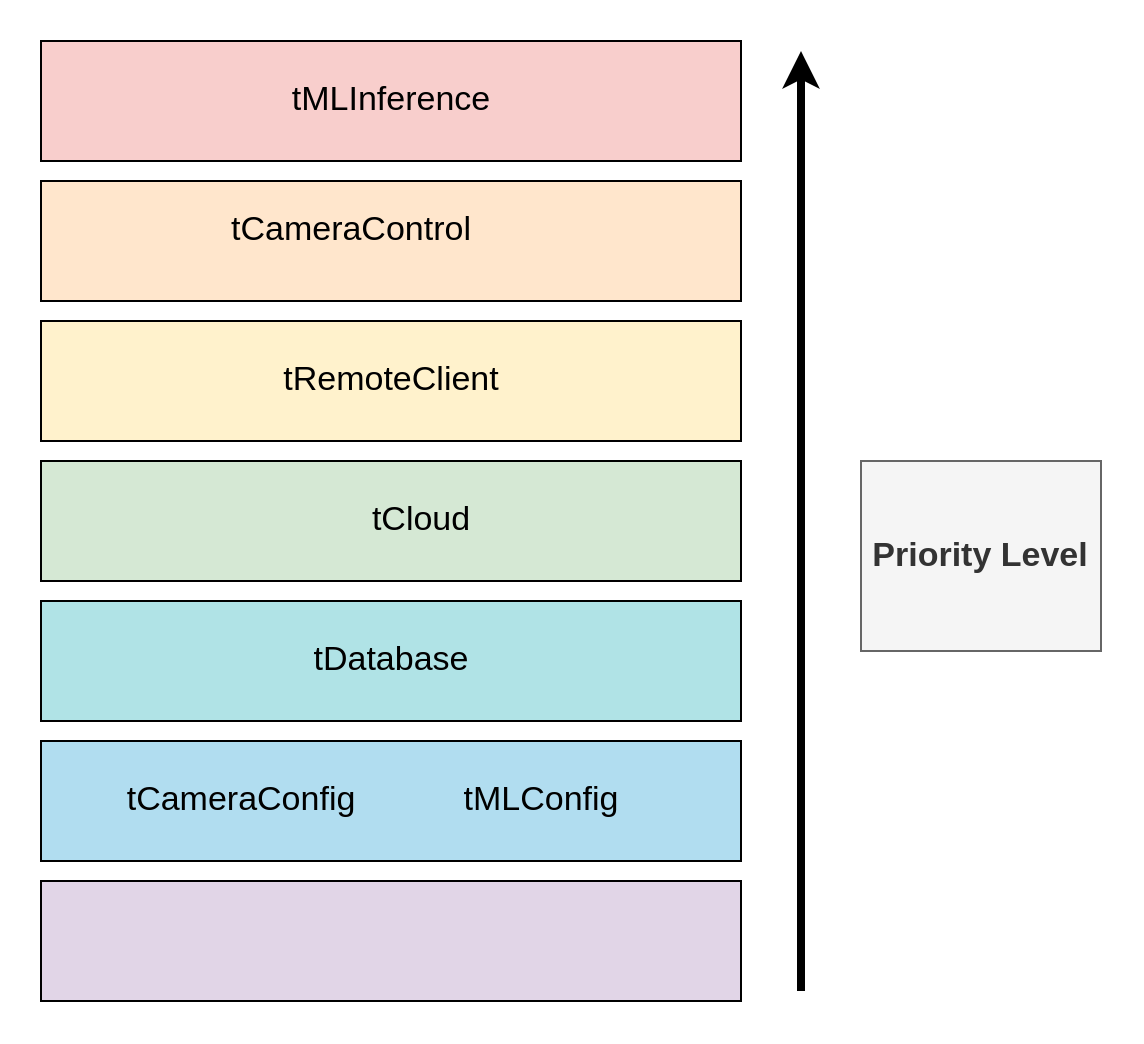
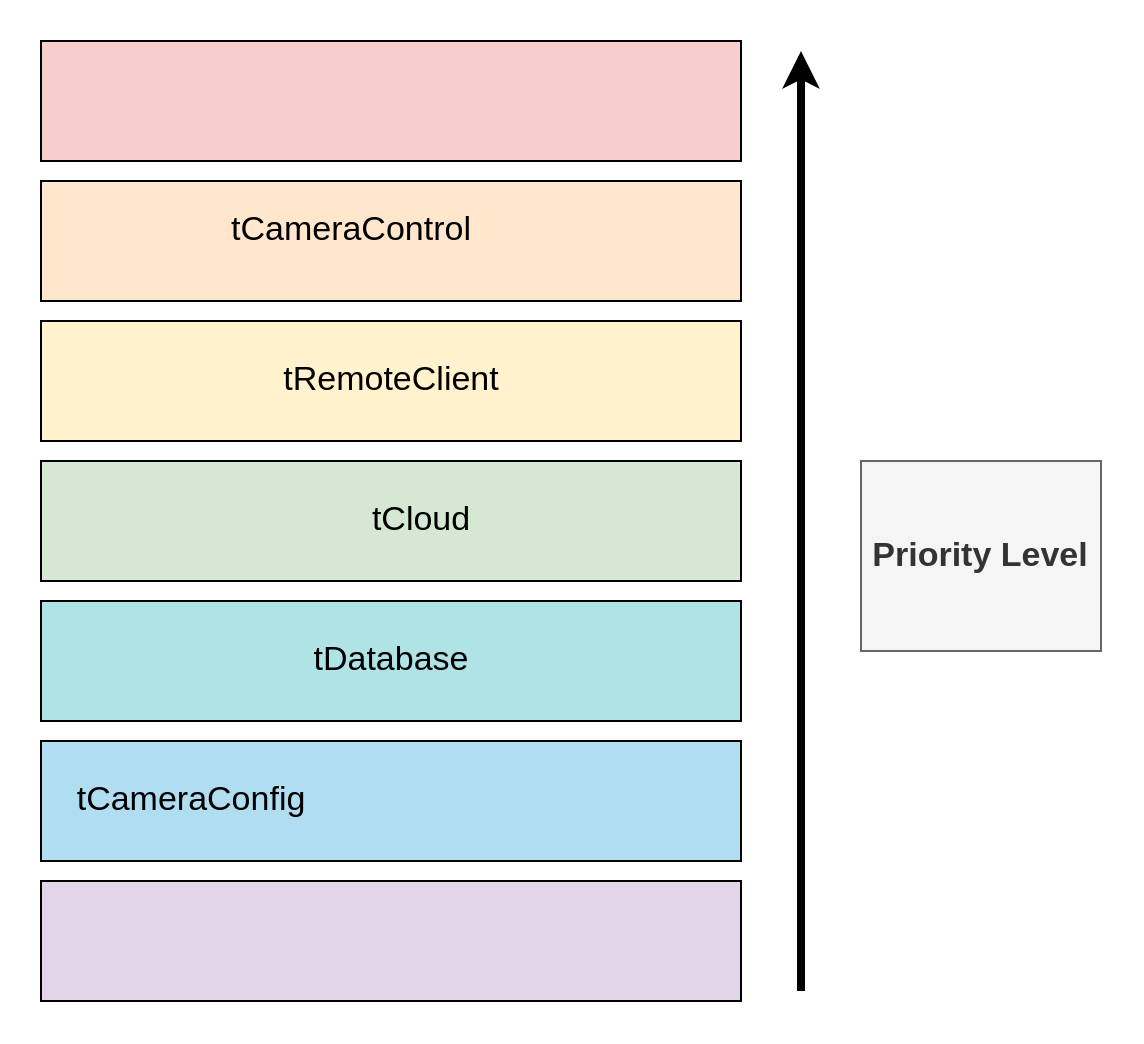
- <mxCell id="14" value="tMLInference" style="text;html=1;align=center;verticalAlign=middle;resizable=0;points=[];;autosize=1;fontSize=17;" parent="1" vertex="1"><mxGeometry x="140" y="35" width="110" height="30" as="geometry" /></mxCell>
- <mxCell id="11" value="tCameraConfig&lt;br style=&quot;font-size: 17px;&quot;&gt;" style="text;html=1;align=center;verticalAlign=middle;resizable=0;points=[];;autosize=1;fontSize=17;fillColor=none;strokeColor=none;dashed=1;" parent="1" vertex="1"><mxGeometry x="55" y="385" width="130" height="30" as="geometry" /></mxCell>
+ <mxCell id="11" value="tCameraConfig&lt;br style=&quot;font-size: 17px;&quot;&gt;" style="text;html=1;align=center;verticalAlign=middle;resizable=0;points=[];;autosize=1;fontSize=17;fillColor=none;strokeColor=none;dashed=1;" parent="1" vertex="1"><mxGeometry x="30" y="385" width="130" height="30" as="geometry" /></mxCell>
- <mxCell id="12" value="tMLConfig" style="text;html=1;align=center;verticalAlign=middle;resizable=0;points=[];;autosize=1;fontSize=17;fillColor=none;strokeColor=none;dashed=1;" parent="1" vertex="1"><mxGeometry x="225" y="385" width="90" height="30" as="geometry" /></mxCell>
